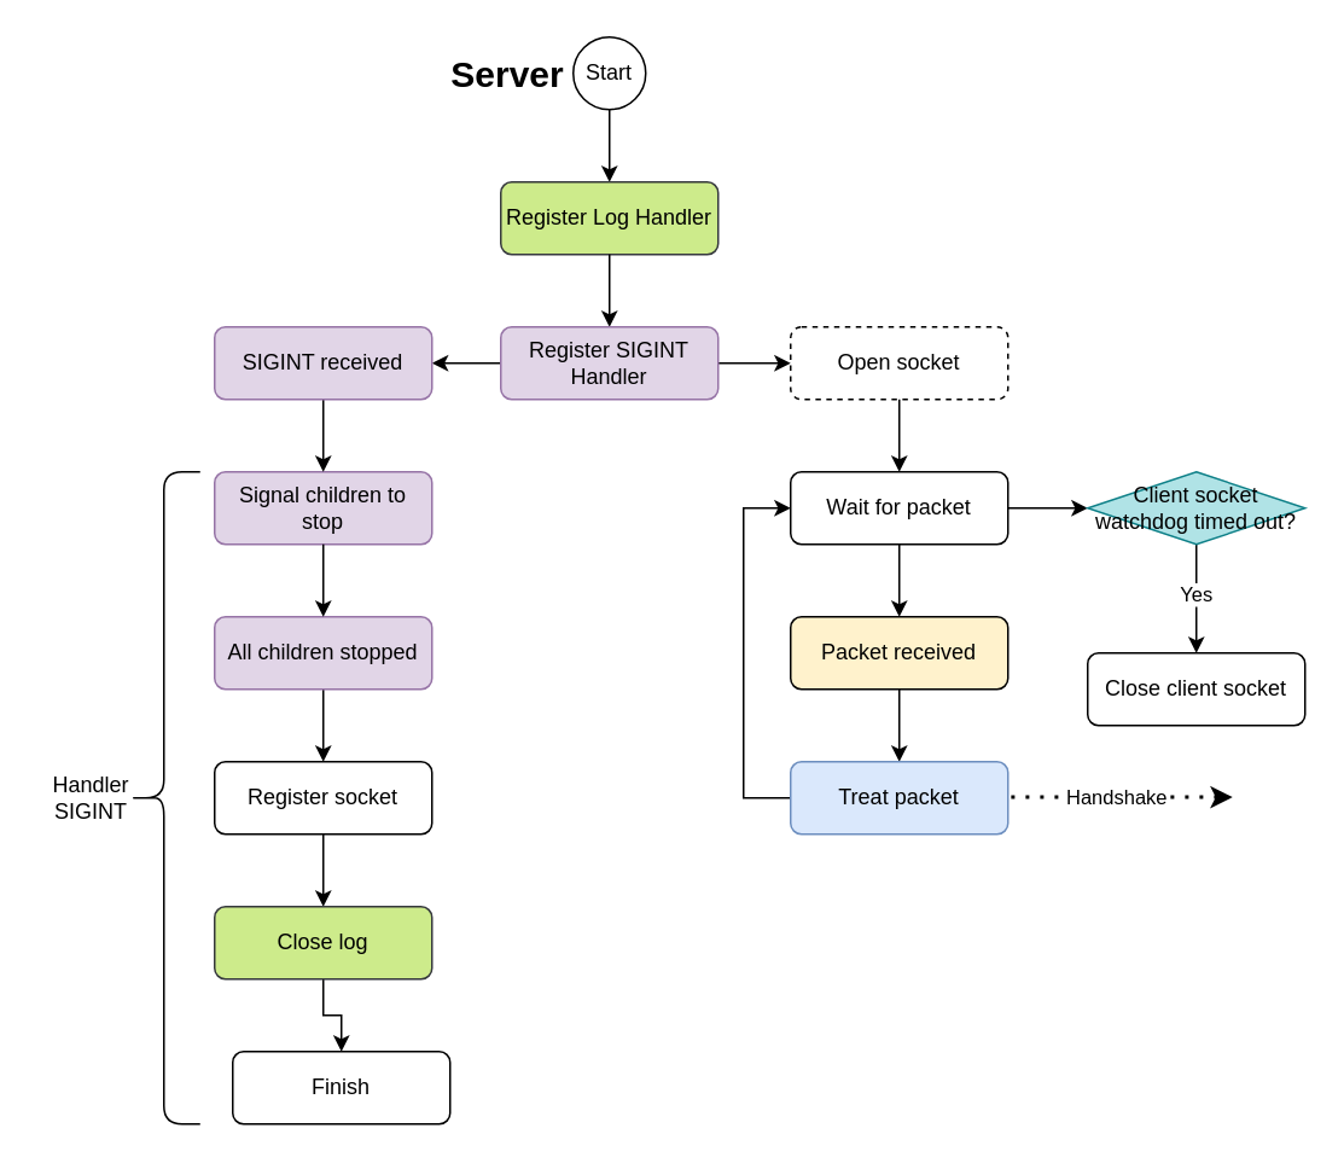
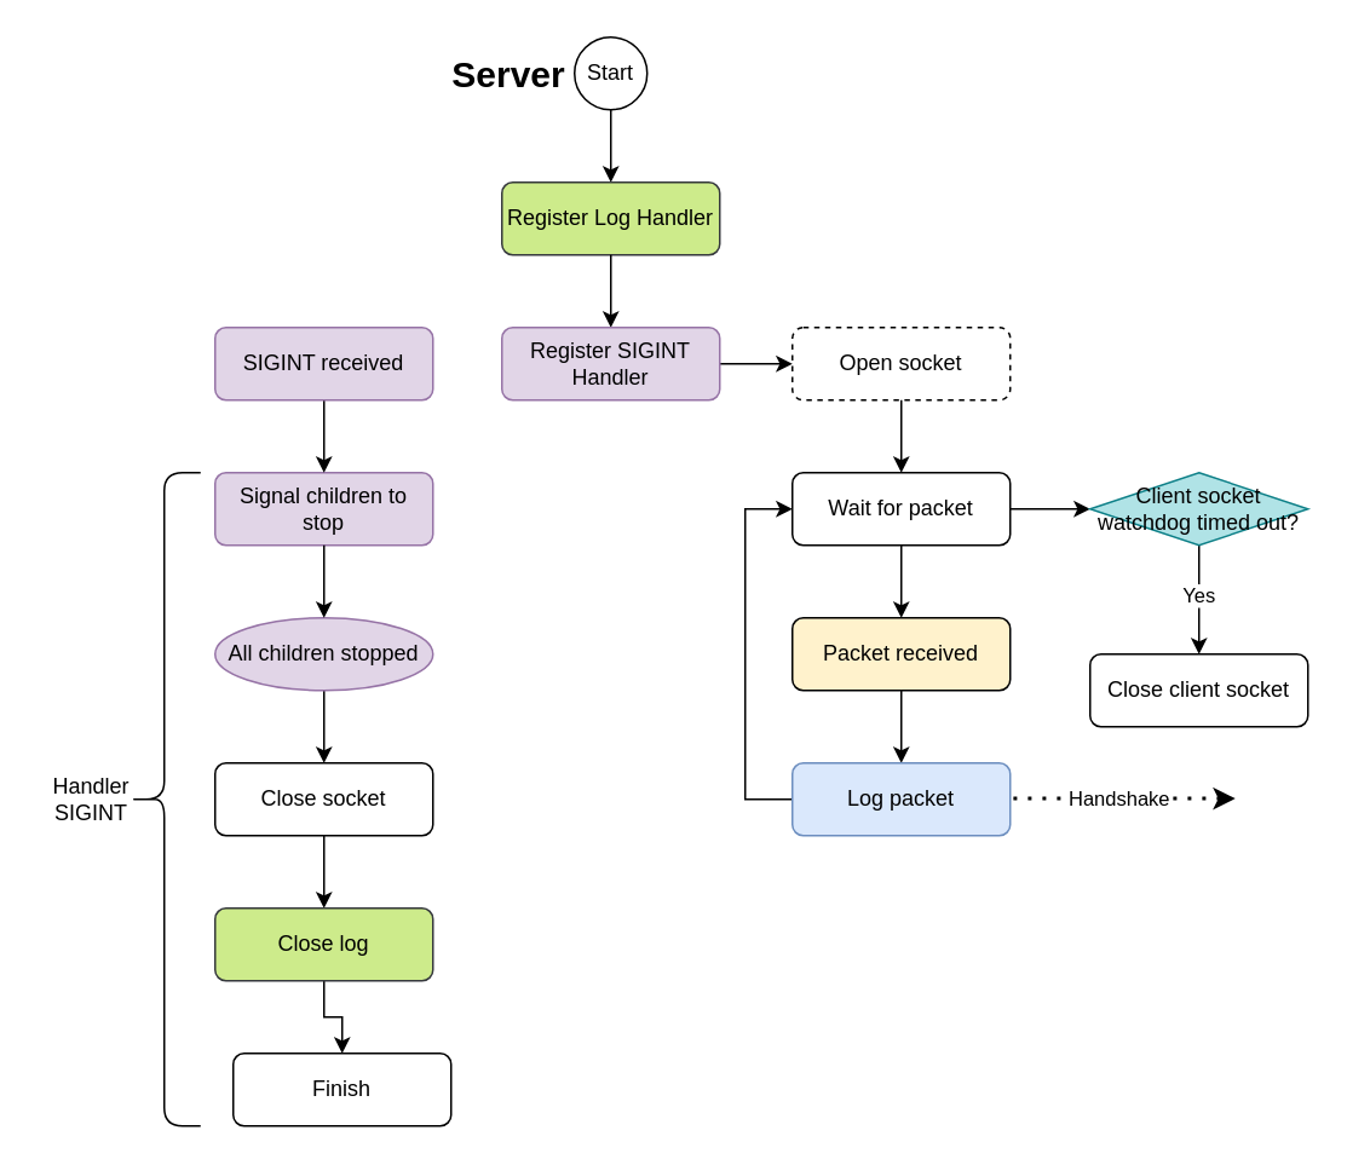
- <mxCell id="15" style="edgeStyle=orthogonalEdgeStyle;rounded=0;orthogonalLoop=1;jettySize=auto;html=1;exitX=0;exitY=0.5;exitDx=0;exitDy=0;entryX=1;entryY=0.5;entryDx=0;entryDy=0;" parent="1" source="16" target="27" edge="1"><mxGeometry relative="1" as="geometry" /></mxCell>
- <mxCell id="22" value="All children stopped" style="rounded=1;whiteSpace=wrap;html=1;fillColor=#e1d5e7;strokeColor=#9673a6;" parent="1" vertex="1"><mxGeometry x="118" y="340" width="120" height="40" as="geometry" /></mxCell>
+ <mxCell id="22" value="All children stopped" style="ellipse;whiteSpace=wrap;html=1;fillColor=#e1d5e7;strokeColor=#9673a6;" parent="1" vertex="1"><mxGeometry x="118" y="340" width="120" height="40" as="geometry" /></mxCell>
- <mxCell id="19" value="Register socket" style="rounded=1;whiteSpace=wrap;html=1;" parent="1" vertex="1"><mxGeometry x="118" y="420" width="120" height="40" as="geometry" /></mxCell>
+ <mxCell id="19" value="Close socket" style="rounded=1;whiteSpace=wrap;html=1;" parent="1" vertex="1"><mxGeometry x="118" y="420" width="120" height="40" as="geometry" /></mxCell>
- <mxCell id="33" value="Treat packet" style="rounded=1;whiteSpace=wrap;html=1;fillColor=#dae8fc;strokeColor=#6c8ebf;" parent="1" vertex="1"><mxGeometry x="436" y="420" width="120" height="40" as="geometry" /></mxCell>
+ <mxCell id="33" value="Log packet" style="rounded=1;whiteSpace=wrap;html=1;fillColor=#dae8fc;strokeColor=#6c8ebf;" parent="1" vertex="1"><mxGeometry x="436" y="420" width="120" height="40" as="geometry" /></mxCell>
